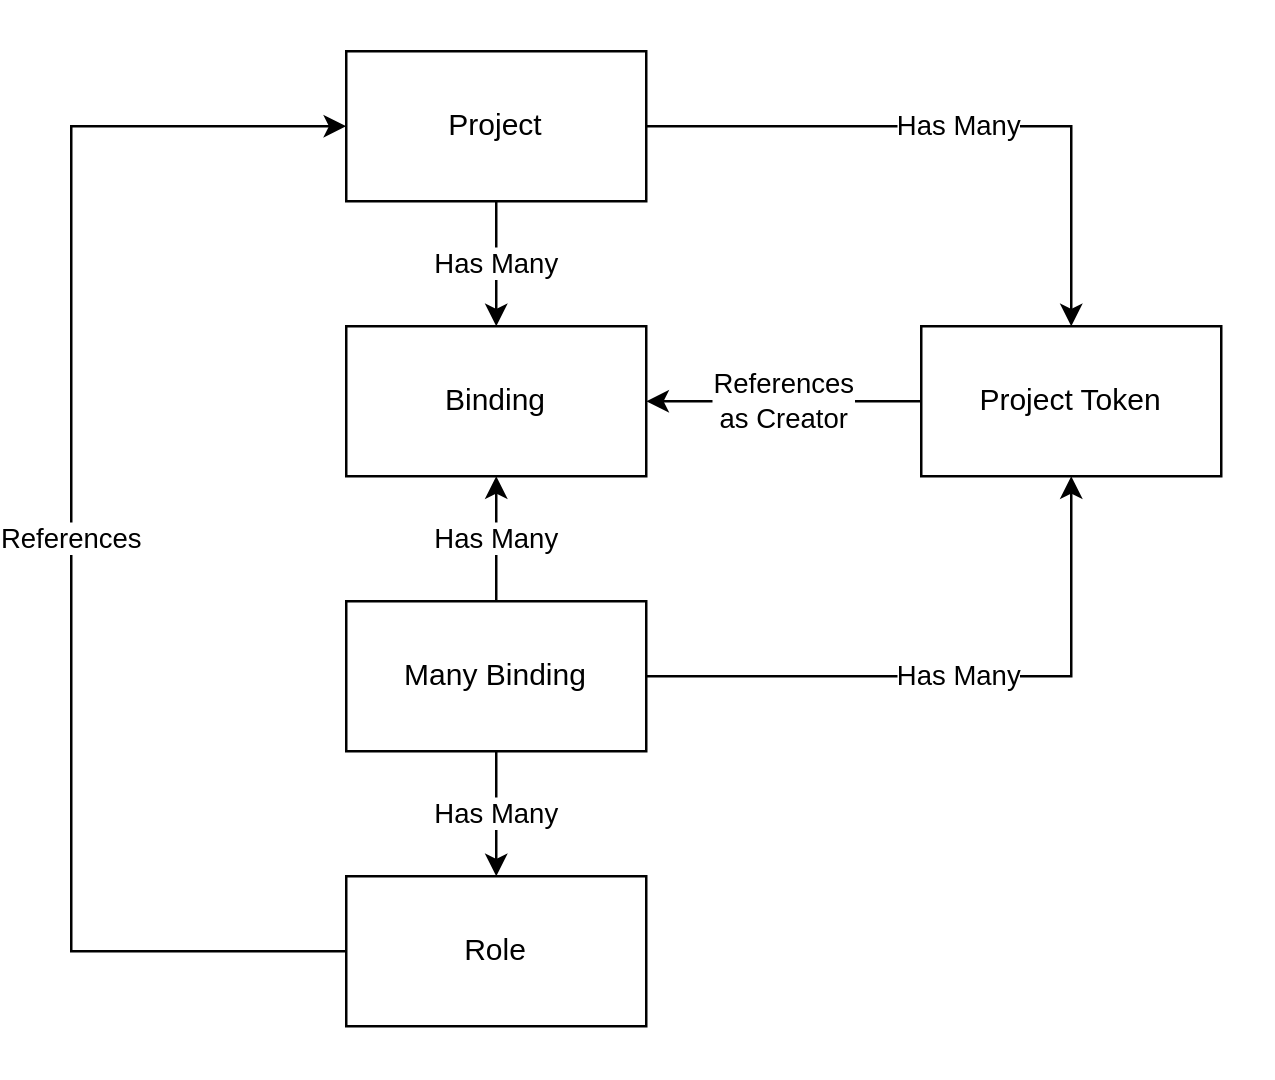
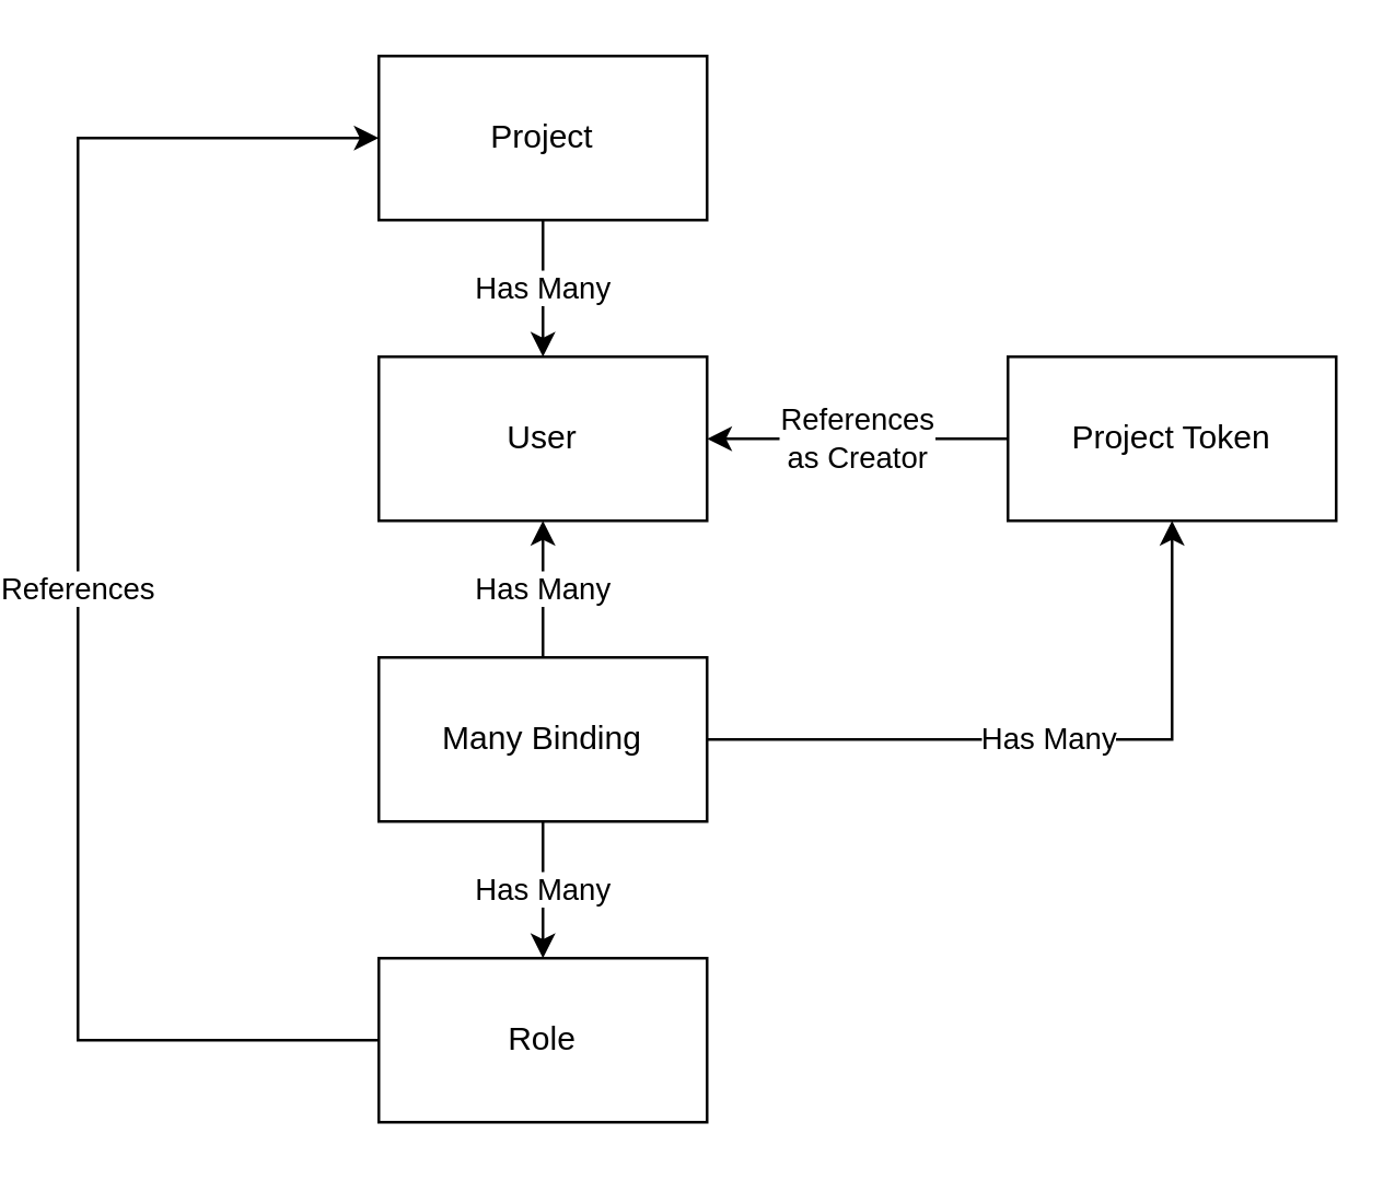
- <mxCell id="8" value="Has Many" style="edgeStyle=orthogonalEdgeStyle;rounded=0;orthogonalLoop=1;jettySize=auto;html=1;exitX=1;exitY=0.5;exitDx=0;exitDy=0;entryX=0.5;entryY=0;entryDx=0;entryDy=0;" edge="1" parent="1" source="9" target="6"><mxGeometry relative="1" as="geometry" /></mxCell>
- <mxCell id="4" value="Binding" style="rounded=0;whiteSpace=wrap;html=1;" vertex="1" parent="1"><mxGeometry x="130" y="130" width="120" height="60" as="geometry" /></mxCell>
+ <mxCell id="4" value="User" style="rounded=0;whiteSpace=wrap;html=1;" vertex="1" parent="1"><mxGeometry x="130" y="130" width="120" height="60" as="geometry" /></mxCell>
